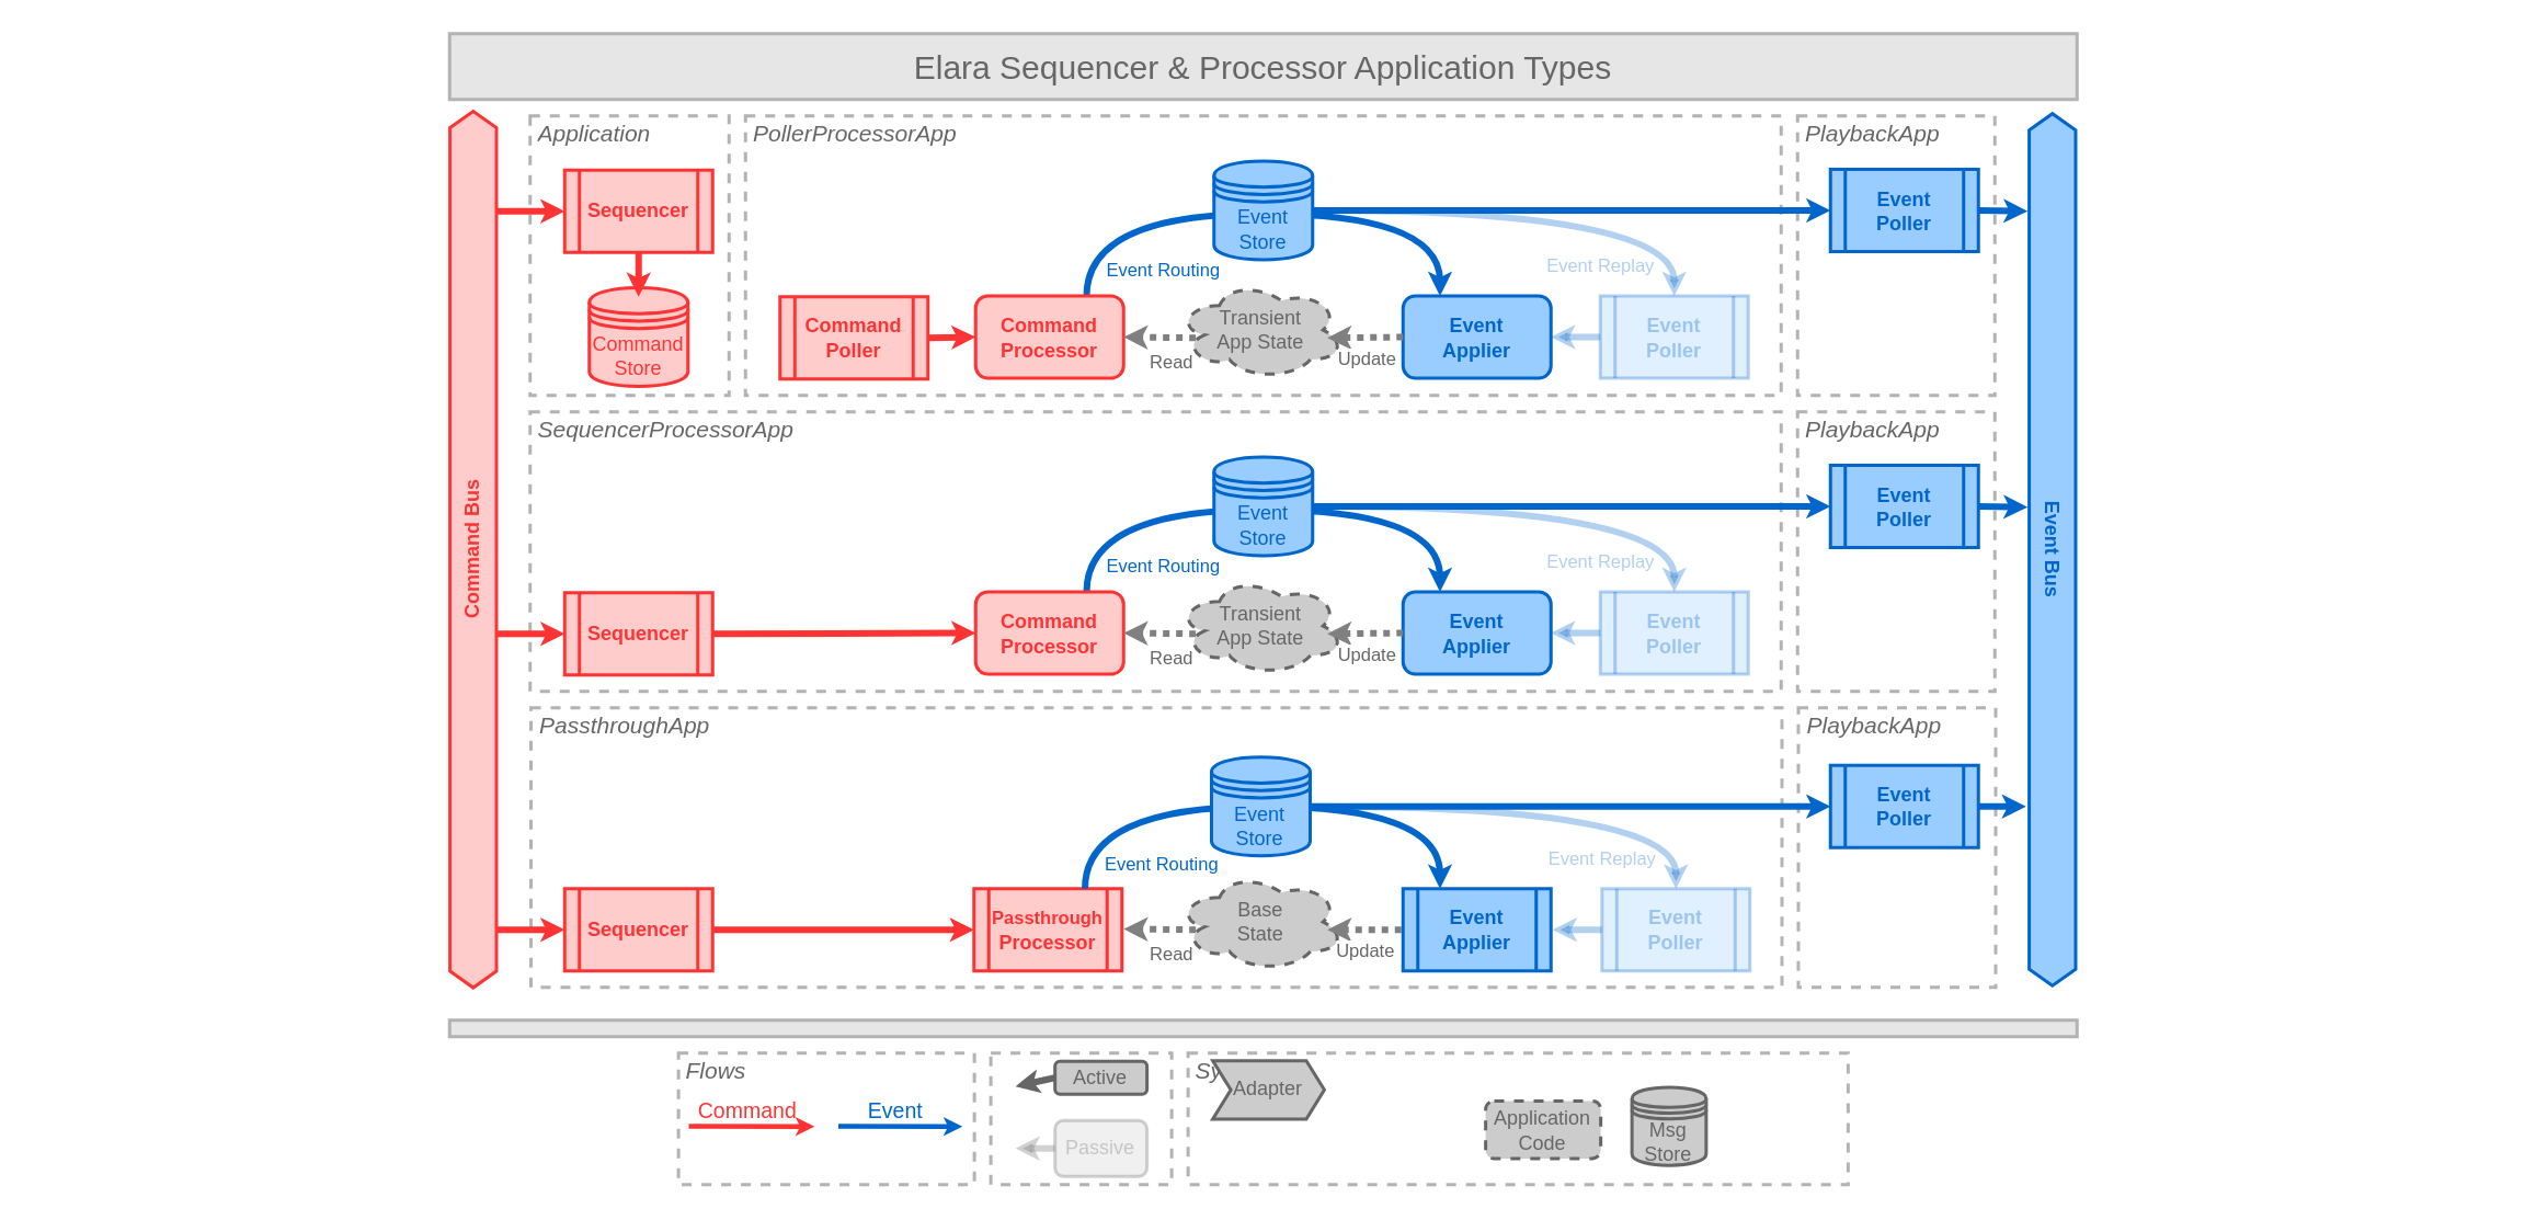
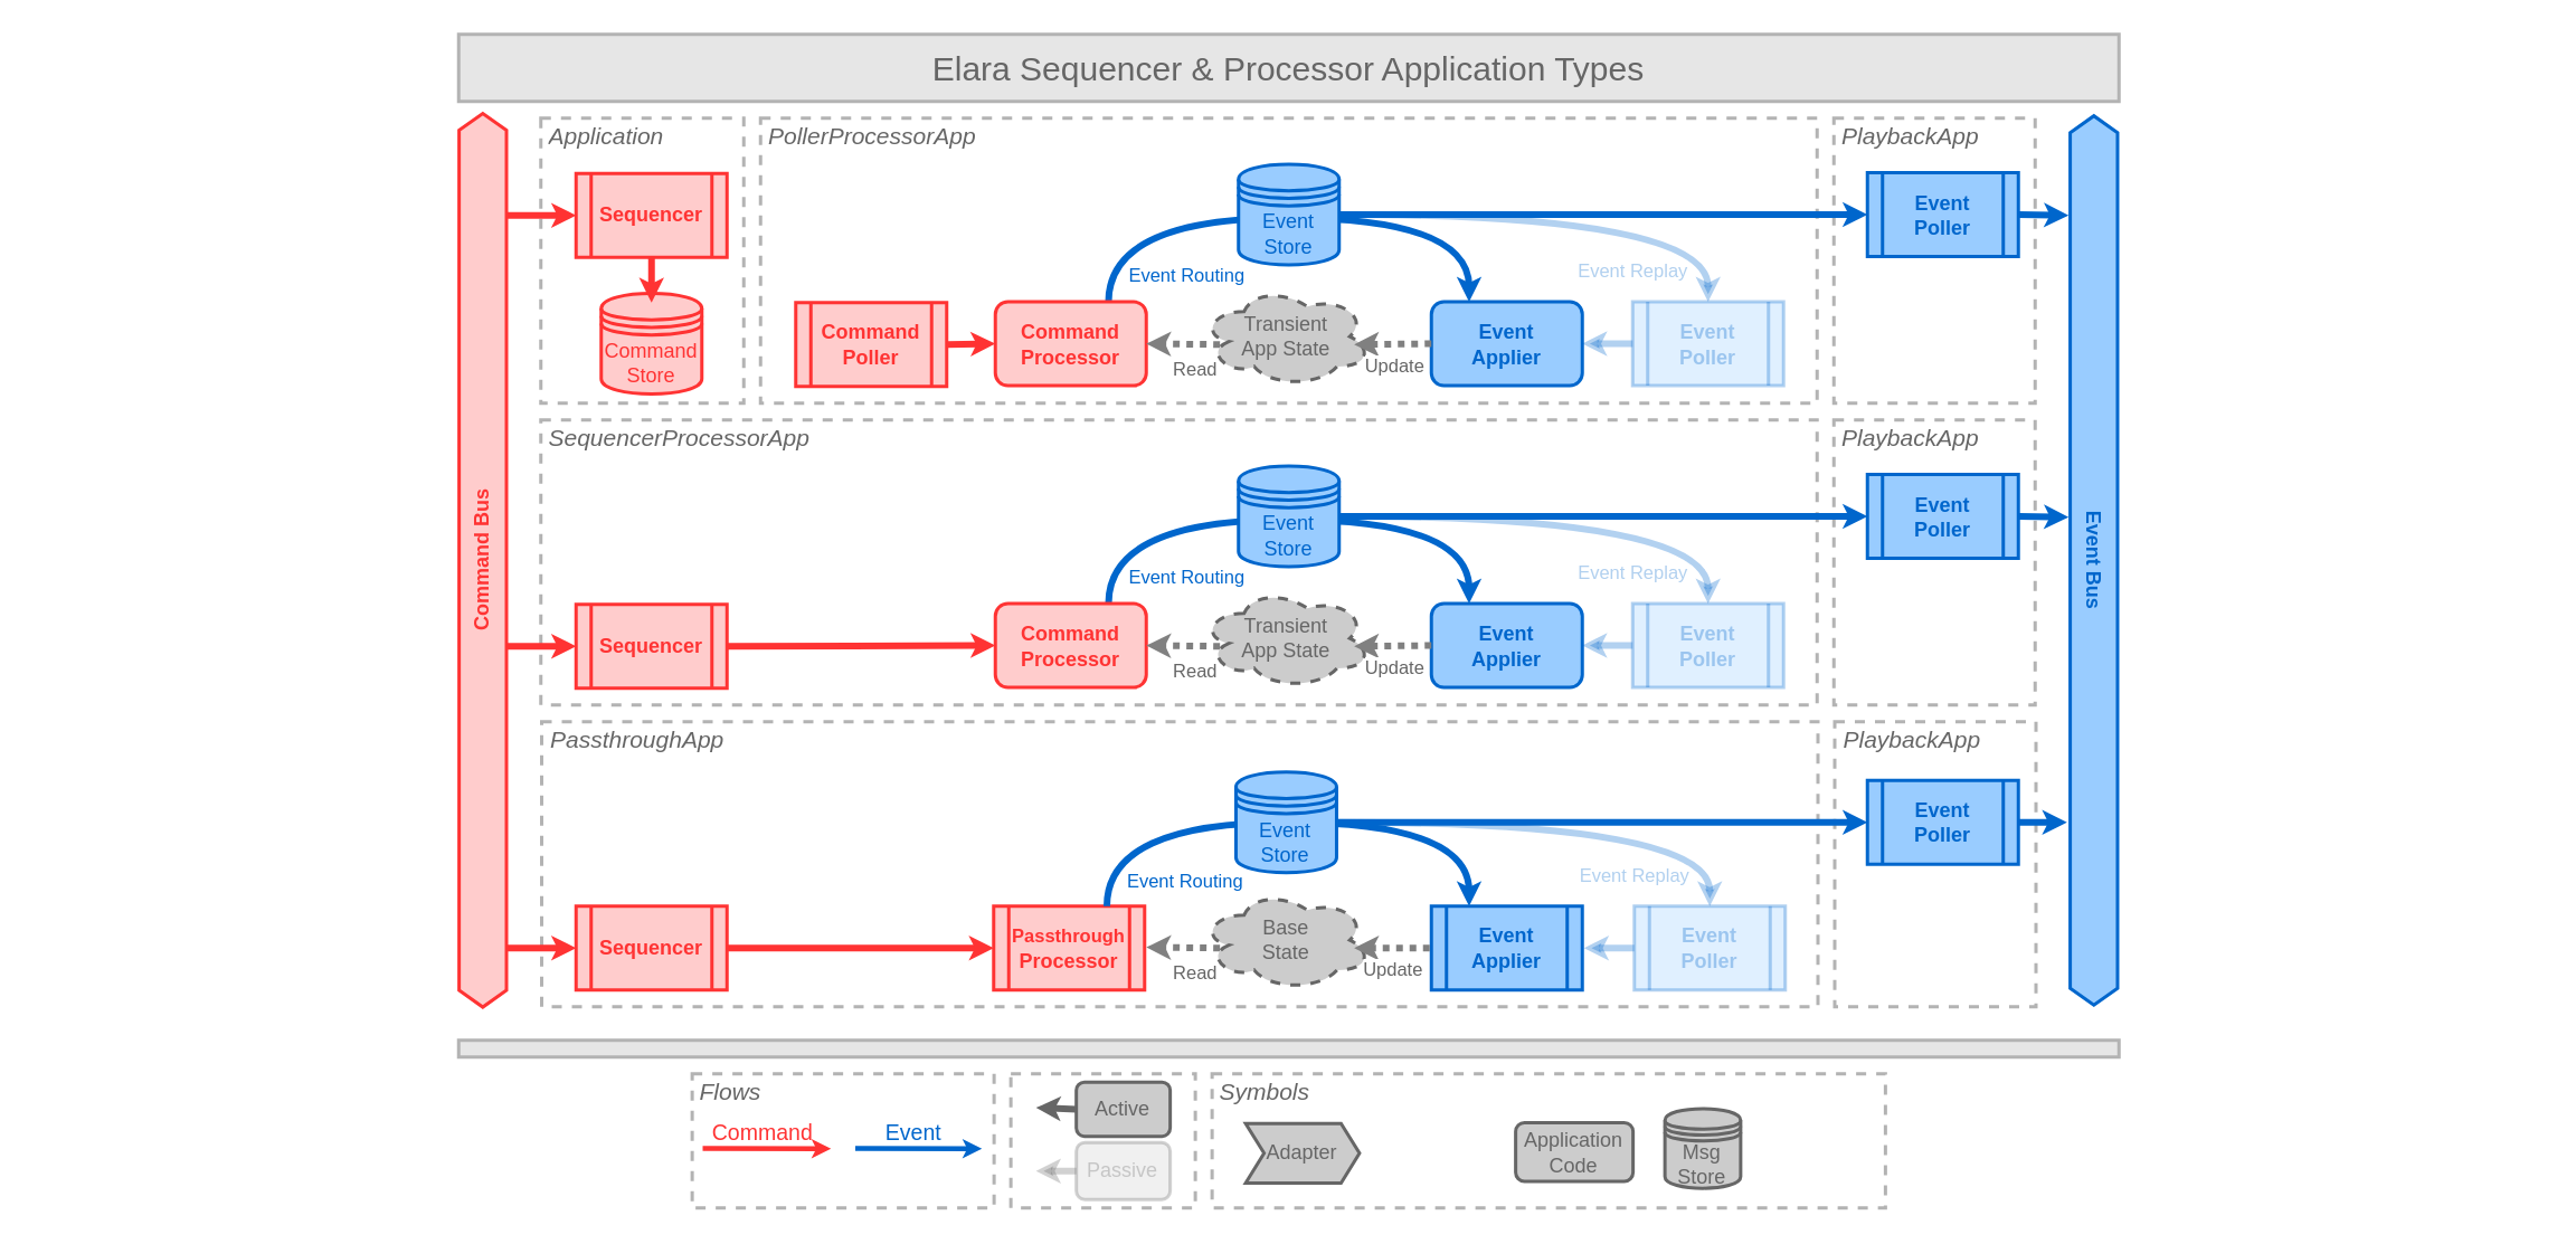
- <mxCell id="40" value="&lt;span style=&quot;font-weight: 400&quot;&gt;Active&lt;/span&gt;" style="rounded=1;whiteSpace=wrap;html=1;align=center;strokeWidth=2;fontStyle=1;fontColor=#666666;strokeColor=#666666;fillColor=#CCCCCC;" parent="1" vertex="1"><mxGeometry x="641.28" y="645" width="55.97" height="20" as="geometry" /></mxCell>
+ <mxCell id="40" value="&lt;span style=&quot;font-weight: 400&quot;&gt;Active&lt;/span&gt;" style="rounded=1;whiteSpace=wrap;html=1;align=center;strokeWidth=2;fontStyle=1;fontColor=#666666;strokeColor=#666666;fillColor=#CCCCCC;" parent="1" vertex="1"><mxGeometry x="641.28" y="645" width="55.97" height="32.25" as="geometry" /></mxCell>
- <mxCell id="37" value="Adapter" style="shape=step;perimeter=stepPerimeter;whiteSpace=wrap;html=1;fixedSize=1;align=center;strokeWidth=2;fontStyle=0;size=11;fontColor=#666666;strokeColor=#666666;fillColor=#CCCCCC;" parent="1" vertex="1"><mxGeometry x="737.25" y="644.63" width="67.89" height="35.5" as="geometry" /></mxCell>
+ <mxCell id="37" value="Adapter" style="shape=step;perimeter=stepPerimeter;whiteSpace=wrap;html=1;fixedSize=1;align=center;strokeWidth=2;fontStyle=0;size=11;fontColor=#666666;strokeColor=#666666;fillColor=#CCCCCC;" parent="1" vertex="1"><mxGeometry x="742.25" y="669.63" width="67.89" height="35.5" as="geometry" /></mxCell>
- <mxCell id="38" value="&lt;span style=&quot;font-weight: normal&quot;&gt;Application&lt;br&gt;Code&lt;/span&gt;" style="rounded=1;whiteSpace=wrap;html=1;align=center;strokeWidth=2;fontStyle=1;fontColor=#666666;strokeColor=#666666;fillColor=#CCCCCC;dashed=1;" parent="1" vertex="1"><mxGeometry x="903.25" y="669.13" width="70" height="35" as="geometry" /></mxCell>
+ <mxCell id="38" value="&lt;span style=&quot;font-weight: normal&quot;&gt;Application&lt;br&gt;Code&lt;/span&gt;" style="rounded=1;whiteSpace=wrap;html=1;align=center;strokeWidth=2;fontStyle=1;fontColor=#666666;strokeColor=#666666;fillColor=#CCCCCC;" parent="1" vertex="1"><mxGeometry x="903.25" y="669.13" width="70" height="35" as="geometry" /></mxCell>
